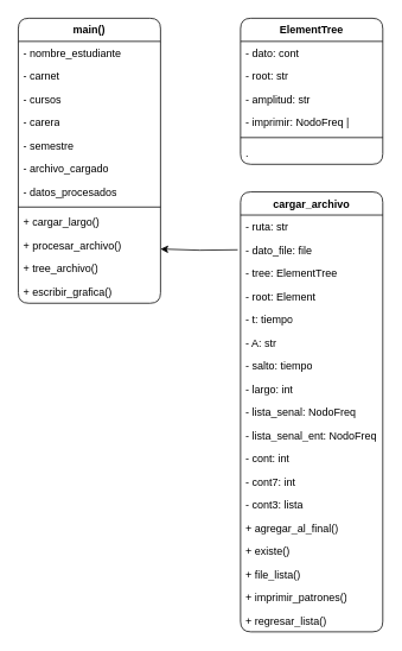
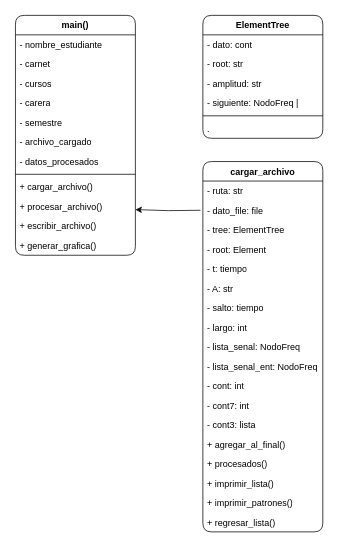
- <mxCell id="25" value="- imprimir: NodoFreq |" style="text;strokeColor=none;fillColor=none;align=left;verticalAlign=top;spacingLeft=4;spacingRight=4;overflow=hidden;rotatable=0;points=[[0,0.5],[1,0.5]];portConstraint=eastwest;whiteSpace=wrap;html=1;" vertex="1" parent="21"><mxGeometry y="104" width="160" height="26" as="geometry" /></mxCell>
+ <mxCell id="25" value="- siguiente: NodoFreq |" style="text;strokeColor=none;fillColor=none;align=left;verticalAlign=top;spacingLeft=4;spacingRight=4;overflow=hidden;rotatable=0;points=[[0,0.5],[1,0.5]];portConstraint=eastwest;whiteSpace=wrap;html=1;" vertex="1" parent="21"><mxGeometry y="104" width="160" height="26" as="geometry" /></mxCell>
- <mxCell id="37" value="+ cargar_largo()" style="text;strokeColor=none;fillColor=none;align=left;verticalAlign=top;spacingLeft=4;spacingRight=4;overflow=hidden;rotatable=0;points=[[0,0.5],[1,0.5]];portConstraint=eastwest;whiteSpace=wrap;html=1;" vertex="1" parent="28"><mxGeometry y="216" width="160" height="26" as="geometry" /></mxCell>
+ <mxCell id="37" value="+ cargar_archivo()" style="text;strokeColor=none;fillColor=none;align=left;verticalAlign=top;spacingLeft=4;spacingRight=4;overflow=hidden;rotatable=0;points=[[0,0.5],[1,0.5]];portConstraint=eastwest;whiteSpace=wrap;html=1;" vertex="1" parent="28"><mxGeometry y="216" width="160" height="26" as="geometry" /></mxCell>
- <mxCell id="39" value="+ tree_archivo()" style="text;strokeColor=none;fillColor=none;align=left;verticalAlign=top;spacingLeft=4;spacingRight=4;overflow=hidden;rotatable=0;points=[[0,0.5],[1,0.5]];portConstraint=eastwest;whiteSpace=wrap;html=1;" vertex="1" parent="28"><mxGeometry y="268" width="160" height="26" as="geometry" /></mxCell>
+ <mxCell id="39" value="+ escribir_archivo()" style="text;strokeColor=none;fillColor=none;align=left;verticalAlign=top;spacingLeft=4;spacingRight=4;overflow=hidden;rotatable=0;points=[[0,0.5],[1,0.5]];portConstraint=eastwest;whiteSpace=wrap;html=1;" vertex="1" parent="28"><mxGeometry y="268" width="160" height="26" as="geometry" /></mxCell>
- <mxCell id="40" value="+ escribir_grafica()" style="text;strokeColor=none;fillColor=none;align=left;verticalAlign=top;spacingLeft=4;spacingRight=4;overflow=hidden;rotatable=0;points=[[0,0.5],[1,0.5]];portConstraint=eastwest;whiteSpace=wrap;html=1;" vertex="1" parent="28"><mxGeometry y="294" width="160" height="26" as="geometry" /></mxCell>
+ <mxCell id="40" value="+ generar_grafica()" style="text;strokeColor=none;fillColor=none;align=left;verticalAlign=top;spacingLeft=4;spacingRight=4;overflow=hidden;rotatable=0;points=[[0,0.5],[1,0.5]];portConstraint=eastwest;whiteSpace=wrap;html=1;" vertex="1" parent="28"><mxGeometry y="294" width="160" height="26" as="geometry" /></mxCell>
- <mxCell id="17" value="+ existe() " style="text;strokeColor=none;fillColor=none;align=left;verticalAlign=top;spacingLeft=4;spacingRight=4;overflow=hidden;rotatable=0;points=[[0,0.5],[1,0.5]];portConstraint=eastwest;whiteSpace=wrap;html=1;" vertex="1" parent="2"><mxGeometry y="390" width="160" height="26" as="geometry" /></mxCell>
+ <mxCell id="17" value="+ procesados() " style="text;strokeColor=none;fillColor=none;align=left;verticalAlign=top;spacingLeft=4;spacingRight=4;overflow=hidden;rotatable=0;points=[[0,0.5],[1,0.5]];portConstraint=eastwest;whiteSpace=wrap;html=1;" vertex="1" parent="2"><mxGeometry y="390" width="160" height="26" as="geometry" /></mxCell>
- <mxCell id="18" value="+ file_lista()" style="text;strokeColor=none;fillColor=none;align=left;verticalAlign=top;spacingLeft=4;spacingRight=4;overflow=hidden;rotatable=0;points=[[0,0.5],[1,0.5]];portConstraint=eastwest;whiteSpace=wrap;html=1;" vertex="1" parent="2"><mxGeometry y="416" width="160" height="26" as="geometry" /></mxCell>
+ <mxCell id="18" value="+ imprimir_lista()" style="text;strokeColor=none;fillColor=none;align=left;verticalAlign=top;spacingLeft=4;spacingRight=4;overflow=hidden;rotatable=0;points=[[0,0.5],[1,0.5]];portConstraint=eastwest;whiteSpace=wrap;html=1;" vertex="1" parent="2"><mxGeometry y="416" width="160" height="26" as="geometry" /></mxCell>
